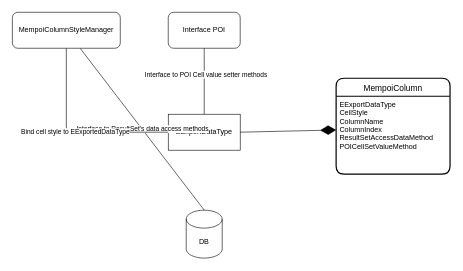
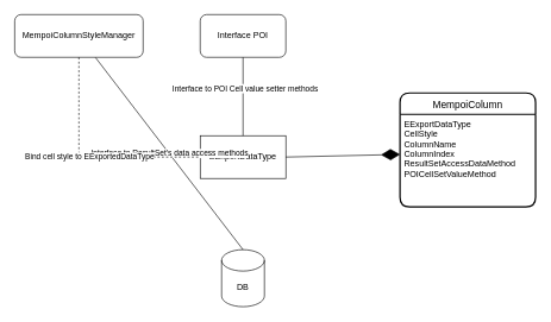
- <mxCell id="9" value="Bind cell style to EExportedDataType" style="endArrow=none;html=1;exitX=0.5;exitY=1;exitDx=0;exitDy=0;entryX=0;entryY=0.5;entryDx=0;entryDy=0;" edge="1" parent="1" source="8" target="4"><mxGeometry width="50" height="50" relative="1" as="geometry"><mxPoint x="320" y="280" as="sourcePoint" /><mxPoint x="370" y="230" as="targetPoint" /><Array as="points"><mxPoint x="110" y="220" /></Array></mxGeometry></mxCell>
+ <mxCell id="9" value="Bind cell style to EExportedDataType" style="endArrow=none;html=1;exitX=0.5;exitY=1;exitDx=0;exitDy=0;entryX=0;entryY=0.5;entryDx=0;entryDy=0;dashed=1;" edge="1" parent="1" source="8" target="4"><mxGeometry width="50" height="50" relative="1" as="geometry"><mxPoint x="320" y="280" as="sourcePoint" /><mxPoint x="370" y="230" as="targetPoint" /><Array as="points"><mxPoint x="110" y="220" /></Array></mxGeometry></mxCell>
